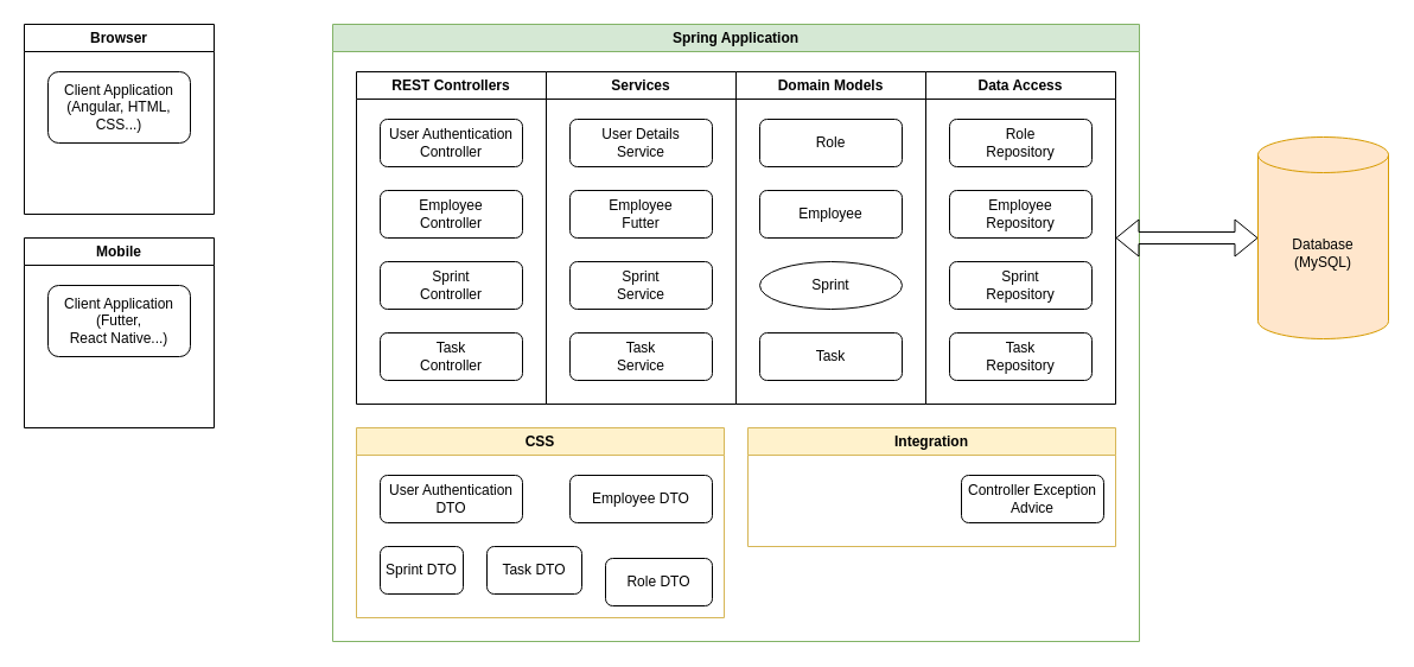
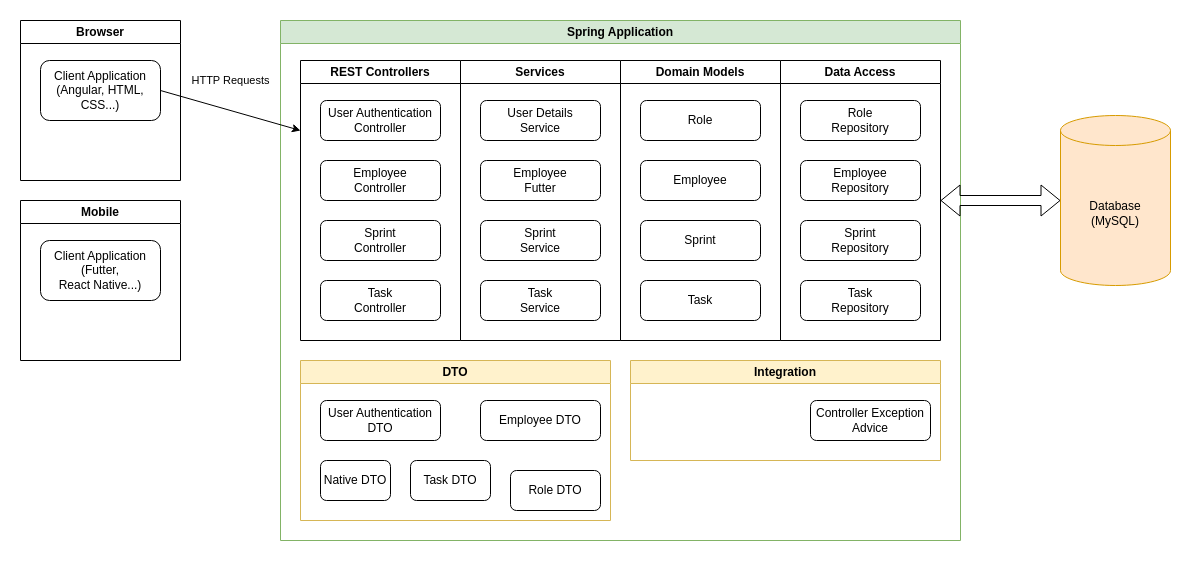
+ <mxCell id="35" value="HTTP Requests" style="endArrow=classic;html=1;rounded=0;exitX=1;exitY=0.5;exitDx=0;exitDy=0;entryX=0;entryY=0.25;entryDx=0;entryDy=0;" parent="1" source="3" target="4" edge="1"><mxGeometry x="-0.113" y="29" width="50" height="50" relative="1" as="geometry"><mxPoint x="440" y="240" as="sourcePoint" /><mxPoint x="490" y="190" as="targetPoint" /><mxPoint as="offset" /></mxGeometry></mxCell>
- <mxCell id="17" value="Sprint" style="ellipse;whiteSpace=wrap;html=1;" parent="14" vertex="1"><mxGeometry x="20" y="160" width="120" height="40" as="geometry" /></mxCell>
+ <mxCell id="17" value="Sprint" style="rounded=1;whiteSpace=wrap;html=1;" parent="14" vertex="1"><mxGeometry x="20" y="160" width="120" height="40" as="geometry" /></mxCell>
- <mxCell id="26" value="CSS" style="swimlane;whiteSpace=wrap;html=1;fillColor=#fff2cc;strokeColor=#d6b656;" vertex="1" parent="25"><mxGeometry x="20" y="340" width="310" height="160" as="geometry" /></mxCell>
+ <mxCell id="26" value="DTO" style="swimlane;whiteSpace=wrap;html=1;fillColor=#fff2cc;strokeColor=#d6b656;" vertex="1" parent="25"><mxGeometry x="20" y="340" width="310" height="160" as="geometry" /></mxCell>
- <mxCell id="30" value="Sprint DTO" style="rounded=1;whiteSpace=wrap;html=1;" vertex="1" parent="26"><mxGeometry x="20" y="100" width="70" height="40" as="geometry" /></mxCell>
+ <mxCell id="30" value="Native DTO" style="rounded=1;whiteSpace=wrap;html=1;" vertex="1" parent="26"><mxGeometry x="20" y="100" width="70" height="40" as="geometry" /></mxCell>
